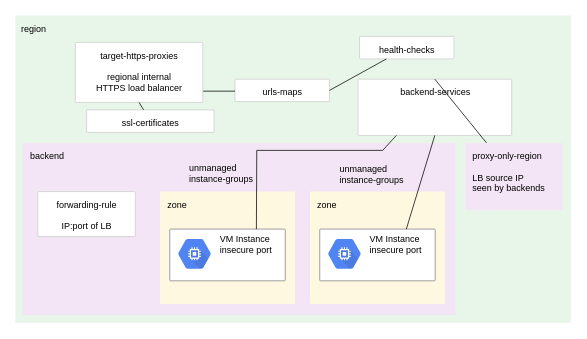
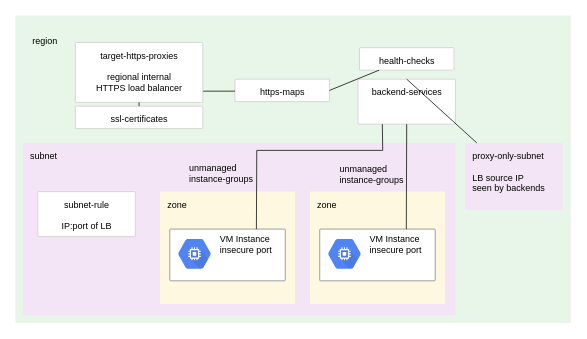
- <mxCell id="6" value="&lt;div align=&quot;left&quot;&gt;region&lt;/div&gt;" style="text;html=1;resizable=0;autosize=1;align=left;verticalAlign=middle;points=[];fillColor=none;strokeColor=none;rounded=0;" parent="1" vertex="1"><mxGeometry x="26" y="29" width="50" height="20" as="geometry" /></mxCell>
+ <mxCell id="6" value="&lt;div align=&quot;left&quot;&gt;region&lt;/div&gt;" style="text;html=1;resizable=0;autosize=1;align=left;verticalAlign=middle;points=[];fillColor=none;strokeColor=none;rounded=0;" parent="1" vertex="1"><mxGeometry x="41" y="44" width="50" height="20" as="geometry" /></mxCell>
- <mxCell id="19" value="health-checks" style="sketch=0;points=[[0,0,0],[0.25,0,0],[0.5,0,0],[0.75,0,0],[1,0,0],[1,0.25,0],[1,0.5,0],[1,0.75,0],[1,1,0],[0.75,1,0],[0.5,1,0],[0.25,1,0],[0,1,0],[0,0.75,0],[0,0.5,0],[0,0.25,0]];rounded=1;absoluteArcSize=1;arcSize=2;html=1;strokeColor=#CCCCCC;gradientColor=none;shadow=0;dashed=0;fontSize=12;fontColor=#000000;align=center;verticalAlign=top;spacing=10;spacingTop=-4;fillColor=#FFFFFF;strokeWidth=1;" vertex="1" parent="1"><mxGeometry x="479" y="48" width="126" height="30" as="geometry" /></mxCell>
+ <mxCell id="19" value="health-checks" style="sketch=0;points=[[0,0,0],[0.25,0,0],[0.5,0,0],[0.75,0,0],[1,0,0],[1,0.25,0],[1,0.5,0],[1,0.75,0],[1,1,0],[0.75,1,0],[0.5,1,0],[0.25,1,0],[0,1,0],[0,0.75,0],[0,0.5,0],[0,0.25,0]];rounded=1;absoluteArcSize=1;arcSize=2;html=1;strokeColor=#CCCCCC;gradientColor=none;shadow=0;dashed=0;fontSize=12;fontColor=#000000;align=center;verticalAlign=top;spacing=10;spacingTop=-4;fillColor=#FFFFFF;strokeWidth=1;" vertex="1" parent="1"><mxGeometry x="479" y="63" width="126" height="30" as="geometry" /></mxCell>
- <mxCell id="20" value="&lt;div&gt;urls-maps&lt;/div&gt;" style="sketch=0;points=[[0,0,0],[0.25,0,0],[0.5,0,0],[0.75,0,0],[1,0,0],[1,0.25,0],[1,0.5,0],[1,0.75,0],[1,1,0],[0.75,1,0],[0.5,1,0],[0.25,1,0],[0,1,0],[0,0.75,0],[0,0.5,0],[0,0.25,0]];rounded=1;absoluteArcSize=1;arcSize=2;html=1;strokeColor=#CCCCCC;gradientColor=none;shadow=0;dashed=0;fontSize=12;fontColor=#000000;align=center;verticalAlign=top;spacing=10;spacingTop=-4;fillColor=#FFFFFF;strokeWidth=1;" vertex="1" parent="1"><mxGeometry x="313" y="105" width="126" height="30" as="geometry" /></mxCell>
+ <mxCell id="20" value="&lt;div&gt;https-maps&lt;/div&gt;" style="sketch=0;points=[[0,0,0],[0.25,0,0],[0.5,0,0],[0.75,0,0],[1,0,0],[1,0.25,0],[1,0.5,0],[1,0.75,0],[1,1,0],[0.75,1,0],[0.5,1,0],[0.25,1,0],[0,1,0],[0,0.75,0],[0,0.5,0],[0,0.25,0]];rounded=1;absoluteArcSize=1;arcSize=2;html=1;strokeColor=#CCCCCC;gradientColor=none;shadow=0;dashed=0;fontSize=12;fontColor=#000000;align=center;verticalAlign=top;spacing=10;spacingTop=-4;fillColor=#FFFFFF;strokeWidth=1;" vertex="1" parent="1"><mxGeometry x="313" y="105" width="126" height="30" as="geometry" /></mxCell>
- <mxCell id="18" value="backend-services" style="sketch=0;points=[[0,0,0],[0.25,0,0],[0.5,0,0],[0.75,0,0],[1,0,0],[1,0.25,0],[1,0.5,0],[1,0.75,0],[1,1,0],[0.75,1,0],[0.5,1,0],[0.25,1,0],[0,1,0],[0,0.75,0],[0,0.5,0],[0,0.25,0]];rounded=1;absoluteArcSize=1;arcSize=2;html=1;strokeColor=#CCCCCC;gradientColor=none;shadow=0;dashed=0;fontSize=12;fontColor=#000000;align=center;verticalAlign=top;spacing=10;spacingTop=-4;fillColor=#FFFFFF;strokeWidth=1;" vertex="1" parent="1"><mxGeometry x="477" y="105" width="205" height="75" as="geometry" /></mxCell>
+ <mxCell id="18" value="backend-services" style="sketch=0;points=[[0,0,0],[0.25,0,0],[0.5,0,0],[0.75,0,0],[1,0,0],[1,0.25,0],[1,0.5,0],[1,0.75,0],[1,1,0],[0.75,1,0],[0.5,1,0],[0.25,1,0],[0,1,0],[0,0.75,0],[0,0.5,0],[0,0.25,0]];rounded=1;absoluteArcSize=1;arcSize=2;html=1;strokeColor=#CCCCCC;gradientColor=none;shadow=0;dashed=0;fontSize=12;fontColor=#000000;align=center;verticalAlign=top;spacing=10;spacingTop=-4;fillColor=#FFFFFF;strokeWidth=1;" vertex="1" parent="1"><mxGeometry x="477" y="105" width="130" height="60" as="geometry" /></mxCell>
- <mxCell id="7" value="ssl-certificates" style="sketch=0;points=[[0,0,0],[0.25,0,0],[0.5,0,0],[0.75,0,0],[1,0,0],[1,0.25,0],[1,0.5,0],[1,0.75,0],[1,1,0],[0.75,1,0],[0.5,1,0],[0.25,1,0],[0,1,0],[0,0.75,0],[0,0.5,0],[0,0.25,0]];rounded=1;absoluteArcSize=1;arcSize=2;html=1;strokeColor=#CCCCCC;gradientColor=none;shadow=0;dashed=0;fontSize=12;fontColor=#000000;align=center;verticalAlign=top;spacing=10;spacingTop=-4;fillColor=#FFFFFF;strokeWidth=1;" parent="1" vertex="1"><mxGeometry x="115" y="146" width="170" height="30" as="geometry" /></mxCell>
+ <mxCell id="7" value="ssl-certificates" style="sketch=0;points=[[0,0,0],[0.25,0,0],[0.5,0,0],[0.75,0,0],[1,0,0],[1,0.25,0],[1,0.5,0],[1,0.75,0],[1,1,0],[0.75,1,0],[0.5,1,0],[0.25,1,0],[0,1,0],[0,0.75,0],[0,0.5,0],[0,0.25,0]];rounded=1;absoluteArcSize=1;arcSize=2;html=1;strokeColor=#CCCCCC;gradientColor=none;shadow=0;dashed=0;fontSize=12;fontColor=#000000;align=center;verticalAlign=top;spacing=10;spacingTop=-4;fillColor=#FFFFFF;strokeWidth=1;" parent="1" vertex="1"><mxGeometry x="100" y="141" width="170" height="30" as="geometry" /></mxCell>
- <mxCell id="3" value="backend" style="sketch=0;points=[[0,0,0],[0.25,0,0],[0.5,0,0],[0.75,0,0],[1,0,0],[1,0.25,0],[1,0.5,0],[1,0.75,0],[1,1,0],[0.75,1,0],[0.5,1,0],[0.25,1,0],[0,1,0],[0,0.75,0],[0,0.5,0],[0,0.25,0]];rounded=1;absoluteArcSize=1;arcSize=2;html=1;strokeColor=none;gradientColor=none;shadow=0;dashed=0;fontSize=12;fontColor=#000000;align=left;verticalAlign=top;spacing=10;spacingTop=-4;fillColor=#F3E5F5;" parent="1" vertex="1"><mxGeometry x="30" y="190" width="577" height="230" as="geometry" /></mxCell>
+ <mxCell id="3" value="subnet" style="sketch=0;points=[[0,0,0],[0.25,0,0],[0.5,0,0],[0.75,0,0],[1,0,0],[1,0.25,0],[1,0.5,0],[1,0.75,0],[1,1,0],[0.75,1,0],[0.5,1,0],[0.25,1,0],[0,1,0],[0,0.75,0],[0,0.5,0],[0,0.25,0]];rounded=1;absoluteArcSize=1;arcSize=2;html=1;strokeColor=none;gradientColor=none;shadow=0;dashed=0;fontSize=12;fontColor=#000000;align=left;verticalAlign=top;spacing=10;spacingTop=-4;fillColor=#F3E5F5;" parent="1" vertex="1"><mxGeometry x="30" y="190" width="577" height="230" as="geometry" /></mxCell>
- <mxCell id="5" value="&lt;div&gt;proxy-only-region&lt;/div&gt;&lt;div&gt;&lt;br&gt;&lt;/div&gt;&lt;div&gt;LB source IP&lt;/div&gt;&lt;div&gt;seen by backends&lt;br&gt;&lt;/div&gt;" style="sketch=0;points=[[0,0,0],[0.25,0,0],[0.5,0,0],[0.75,0,0],[1,0,0],[1,0.25,0],[1,0.5,0],[1,0.75,0],[1,1,0],[0.75,1,0],[0.5,1,0],[0.25,1,0],[0,1,0],[0,0.75,0],[0,0.5,0],[0,0.25,0]];rounded=1;absoluteArcSize=1;arcSize=2;html=1;strokeColor=none;gradientColor=none;shadow=0;dashed=0;fontSize=12;fontColor=#000000;align=left;verticalAlign=top;spacing=10;spacingTop=-4;fillColor=#F3E5F5;" parent="1" vertex="1"><mxGeometry x="620" y="190" width="130" height="90" as="geometry" /></mxCell>
+ <mxCell id="5" value="&lt;div&gt;proxy-only-subnet&lt;/div&gt;&lt;div&gt;&lt;br&gt;&lt;/div&gt;&lt;div&gt;LB source IP&lt;/div&gt;&lt;div&gt;seen by backends&lt;br&gt;&lt;/div&gt;" style="sketch=0;points=[[0,0,0],[0.25,0,0],[0.5,0,0],[0.75,0,0],[1,0,0],[1,0.25,0],[1,0.5,0],[1,0.75,0],[1,1,0],[0.75,1,0],[0.5,1,0],[0.25,1,0],[0,1,0],[0,0.75,0],[0,0.5,0],[0,0.25,0]];rounded=1;absoluteArcSize=1;arcSize=2;html=1;strokeColor=none;gradientColor=none;shadow=0;dashed=0;fontSize=12;fontColor=#000000;align=left;verticalAlign=top;spacing=10;spacingTop=-4;fillColor=#F3E5F5;" parent="1" vertex="1"><mxGeometry x="620" y="190" width="130" height="90" as="geometry" /></mxCell>
- <mxCell id="17" value="&lt;div&gt;forwarding-rule&lt;/div&gt;&lt;div&gt;&lt;br&gt;&lt;/div&gt;&lt;div&gt;IP:port of LB&lt;br&gt;&lt;/div&gt;" style="sketch=0;points=[[0,0,0],[0.25,0,0],[0.5,0,0],[0.75,0,0],[1,0,0],[1,0.25,0],[1,0.5,0],[1,0.75,0],[1,1,0],[0.75,1,0],[0.5,1,0],[0.25,1,0],[0,1,0],[0,0.75,0],[0,0.5,0],[0,0.25,0]];rounded=1;absoluteArcSize=1;arcSize=2;html=1;strokeColor=#CCCCCC;gradientColor=none;shadow=0;dashed=0;fontSize=12;fontColor=#000000;align=center;verticalAlign=top;spacing=10;spacingTop=-4;fillColor=#FFFFFF;strokeWidth=1;" vertex="1" parent="1"><mxGeometry x="50" y="255" width="130" height="60" as="geometry" /></mxCell>
+ <mxCell id="17" value="&lt;div&gt;subnet-rule&lt;/div&gt;&lt;div&gt;&lt;br&gt;&lt;/div&gt;&lt;div&gt;IP:port of LB&lt;br&gt;&lt;/div&gt;" style="sketch=0;points=[[0,0,0],[0.25,0,0],[0.5,0,0],[0.75,0,0],[1,0,0],[1,0.25,0],[1,0.5,0],[1,0.75,0],[1,1,0],[0.75,1,0],[0.5,1,0],[0.25,1,0],[0,1,0],[0,0.75,0],[0,0.5,0],[0,0.25,0]];rounded=1;absoluteArcSize=1;arcSize=2;html=1;strokeColor=#CCCCCC;gradientColor=none;shadow=0;dashed=0;fontSize=12;fontColor=#000000;align=center;verticalAlign=top;spacing=10;spacingTop=-4;fillColor=#FFFFFF;strokeWidth=1;" vertex="1" parent="1"><mxGeometry x="50" y="255" width="130" height="60" as="geometry" /></mxCell>
